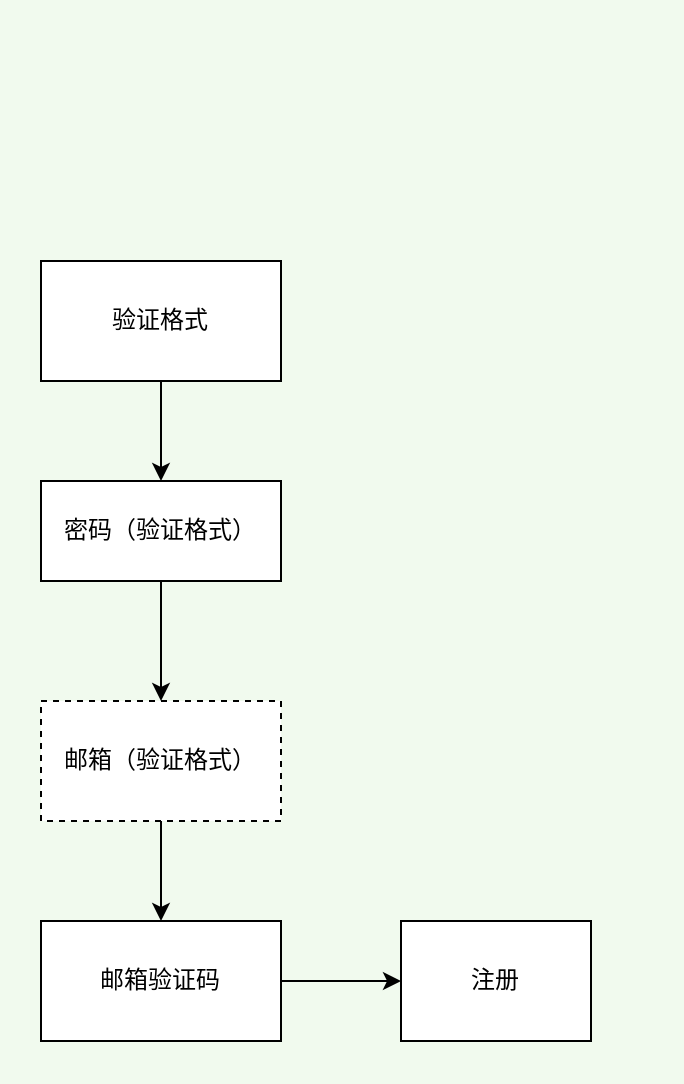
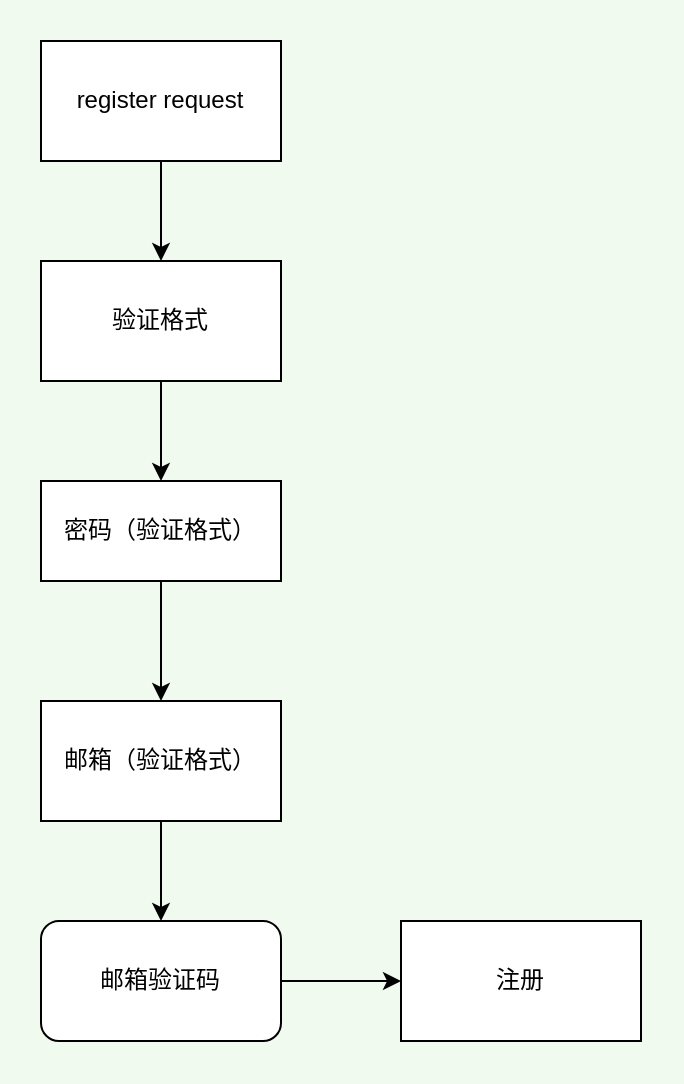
+ <mxCell id="3" value="register request" style="rounded=0;whiteSpace=wrap;html=1;" vertex="1" parent="1"><mxGeometry x="20" y="20" width="120" height="60" as="geometry" /></mxCell>
+ <mxCell id="2" style="edgeStyle=orthogonalEdgeStyle;rounded=0;orthogonalLoop=1;jettySize=auto;html=1;" edge="1" parent="1" source="3" target="5"><mxGeometry relative="1" as="geometry" /></mxCell>
- <mxCell id="9" value="邮箱（验证格式）" style="whiteSpace=wrap;html=1;rounded=0;dashed=1;" vertex="1" parent="1"><mxGeometry x="20" y="350" width="120" height="60" as="geometry" /></mxCell>
+ <mxCell id="9" value="邮箱（验证格式）" style="whiteSpace=wrap;html=1;rounded=0;" vertex="1" parent="1"><mxGeometry x="20" y="350" width="120" height="60" as="geometry" /></mxCell>
- <mxCell id="11" value="邮箱验证码" style="whiteSpace=wrap;html=1;rounded=0;" vertex="1" parent="1"><mxGeometry x="20" y="460" width="120" height="60" as="geometry" /></mxCell>
+ <mxCell id="11" value="邮箱验证码" style="whiteSpace=wrap;html=1;rounded=1;" vertex="1" parent="1"><mxGeometry x="20" y="460" width="120" height="60" as="geometry" /></mxCell>
- <mxCell id="12" value="注册" style="whiteSpace=wrap;html=1;rounded=0;" vertex="1" parent="1"><mxGeometry x="200" y="460" width="95" height="60" as="geometry" /></mxCell>
+ <mxCell id="12" value="注册" style="whiteSpace=wrap;html=1;rounded=0;" vertex="1" parent="1"><mxGeometry x="200" y="460" width="120" height="60" as="geometry" /></mxCell>
